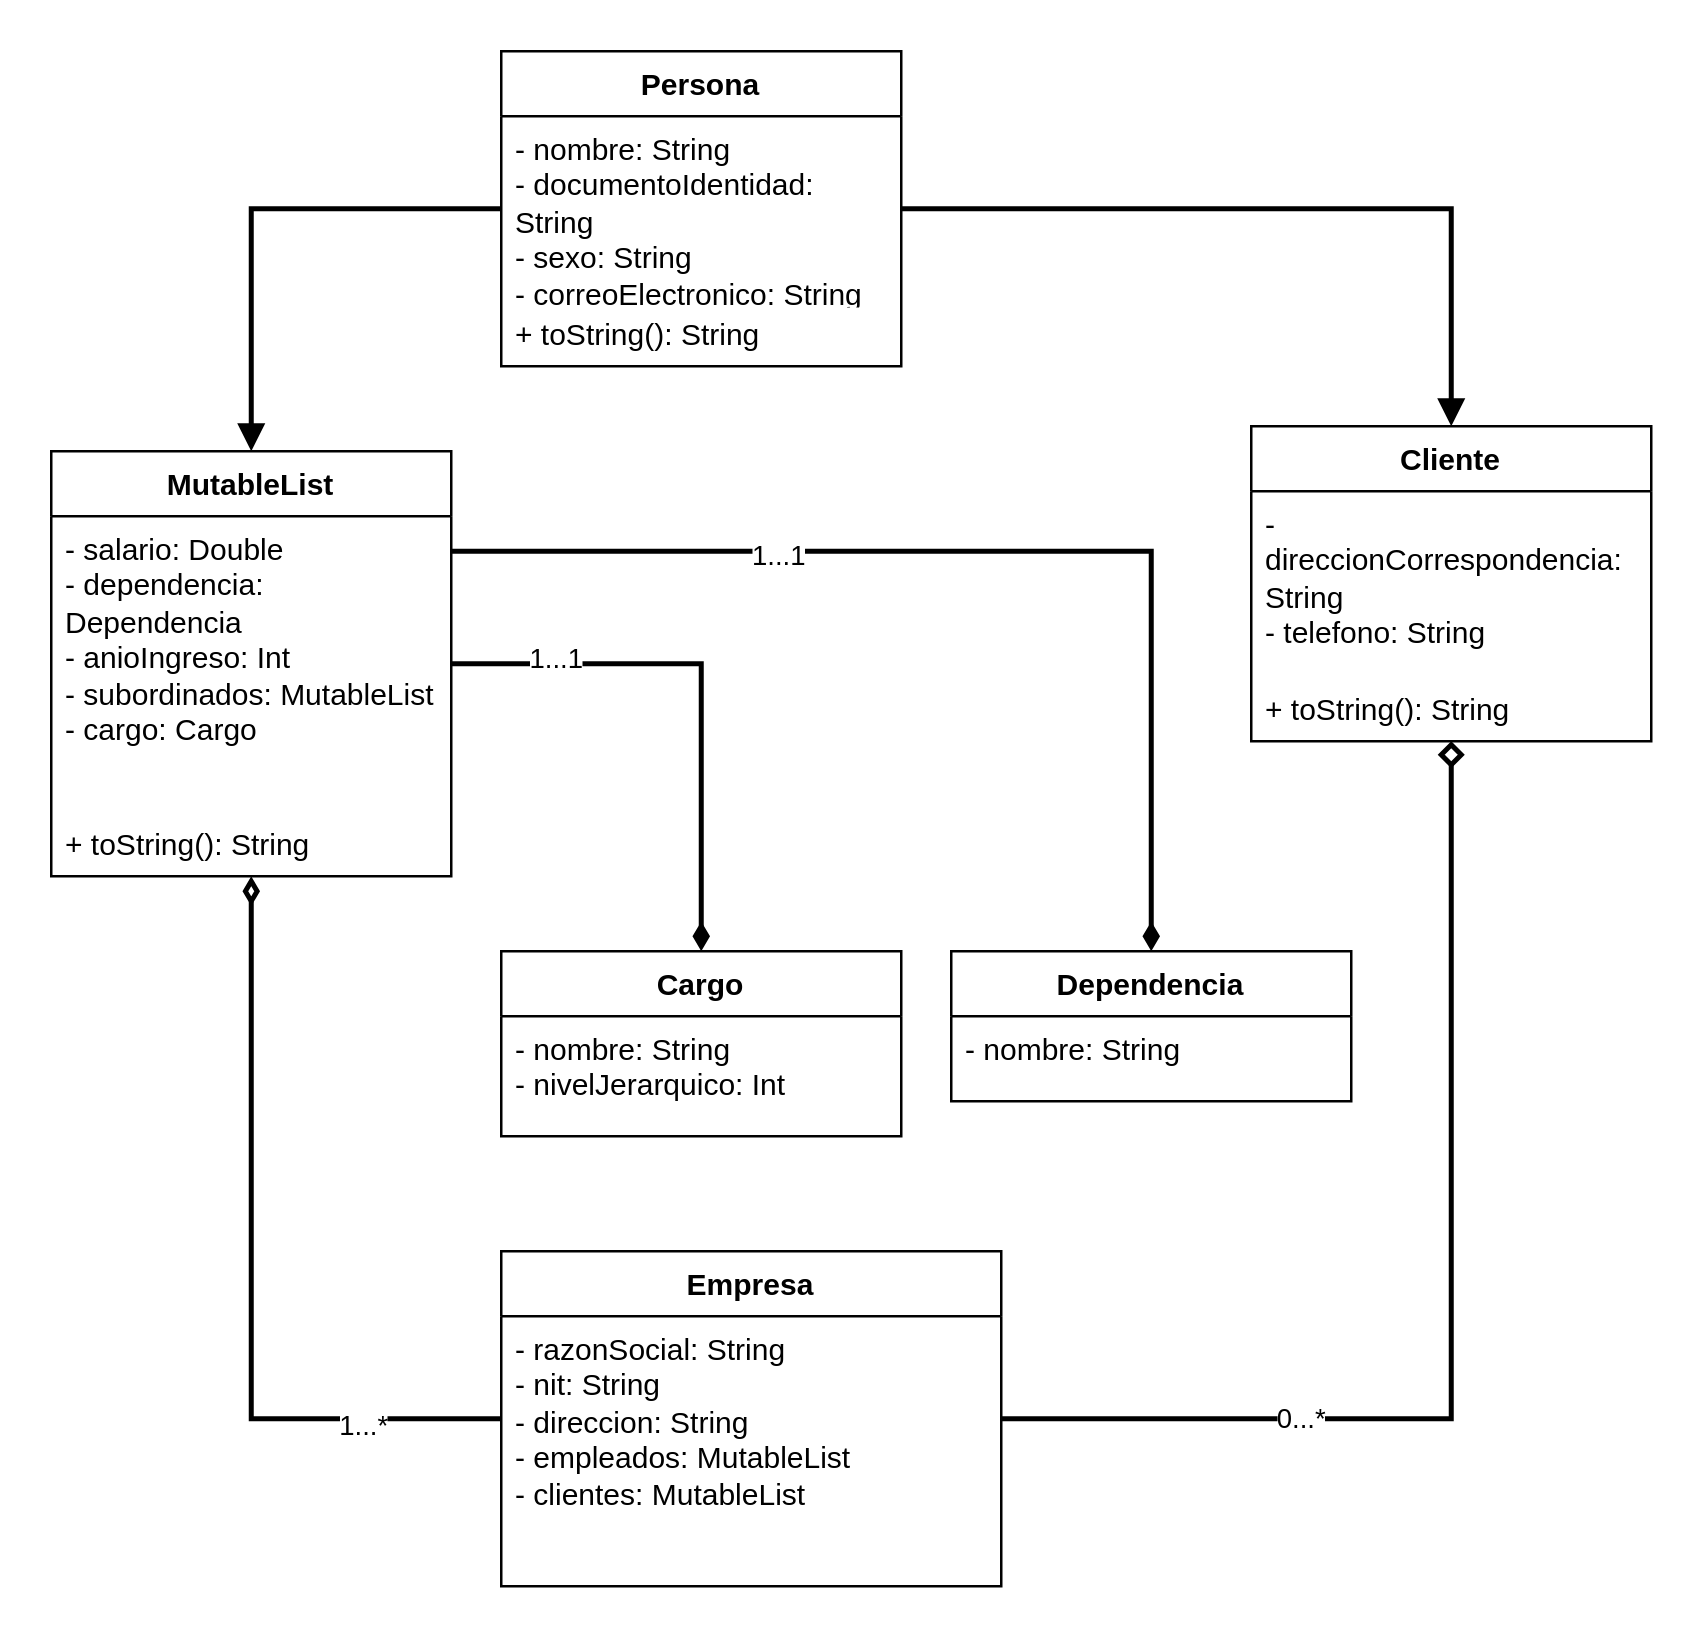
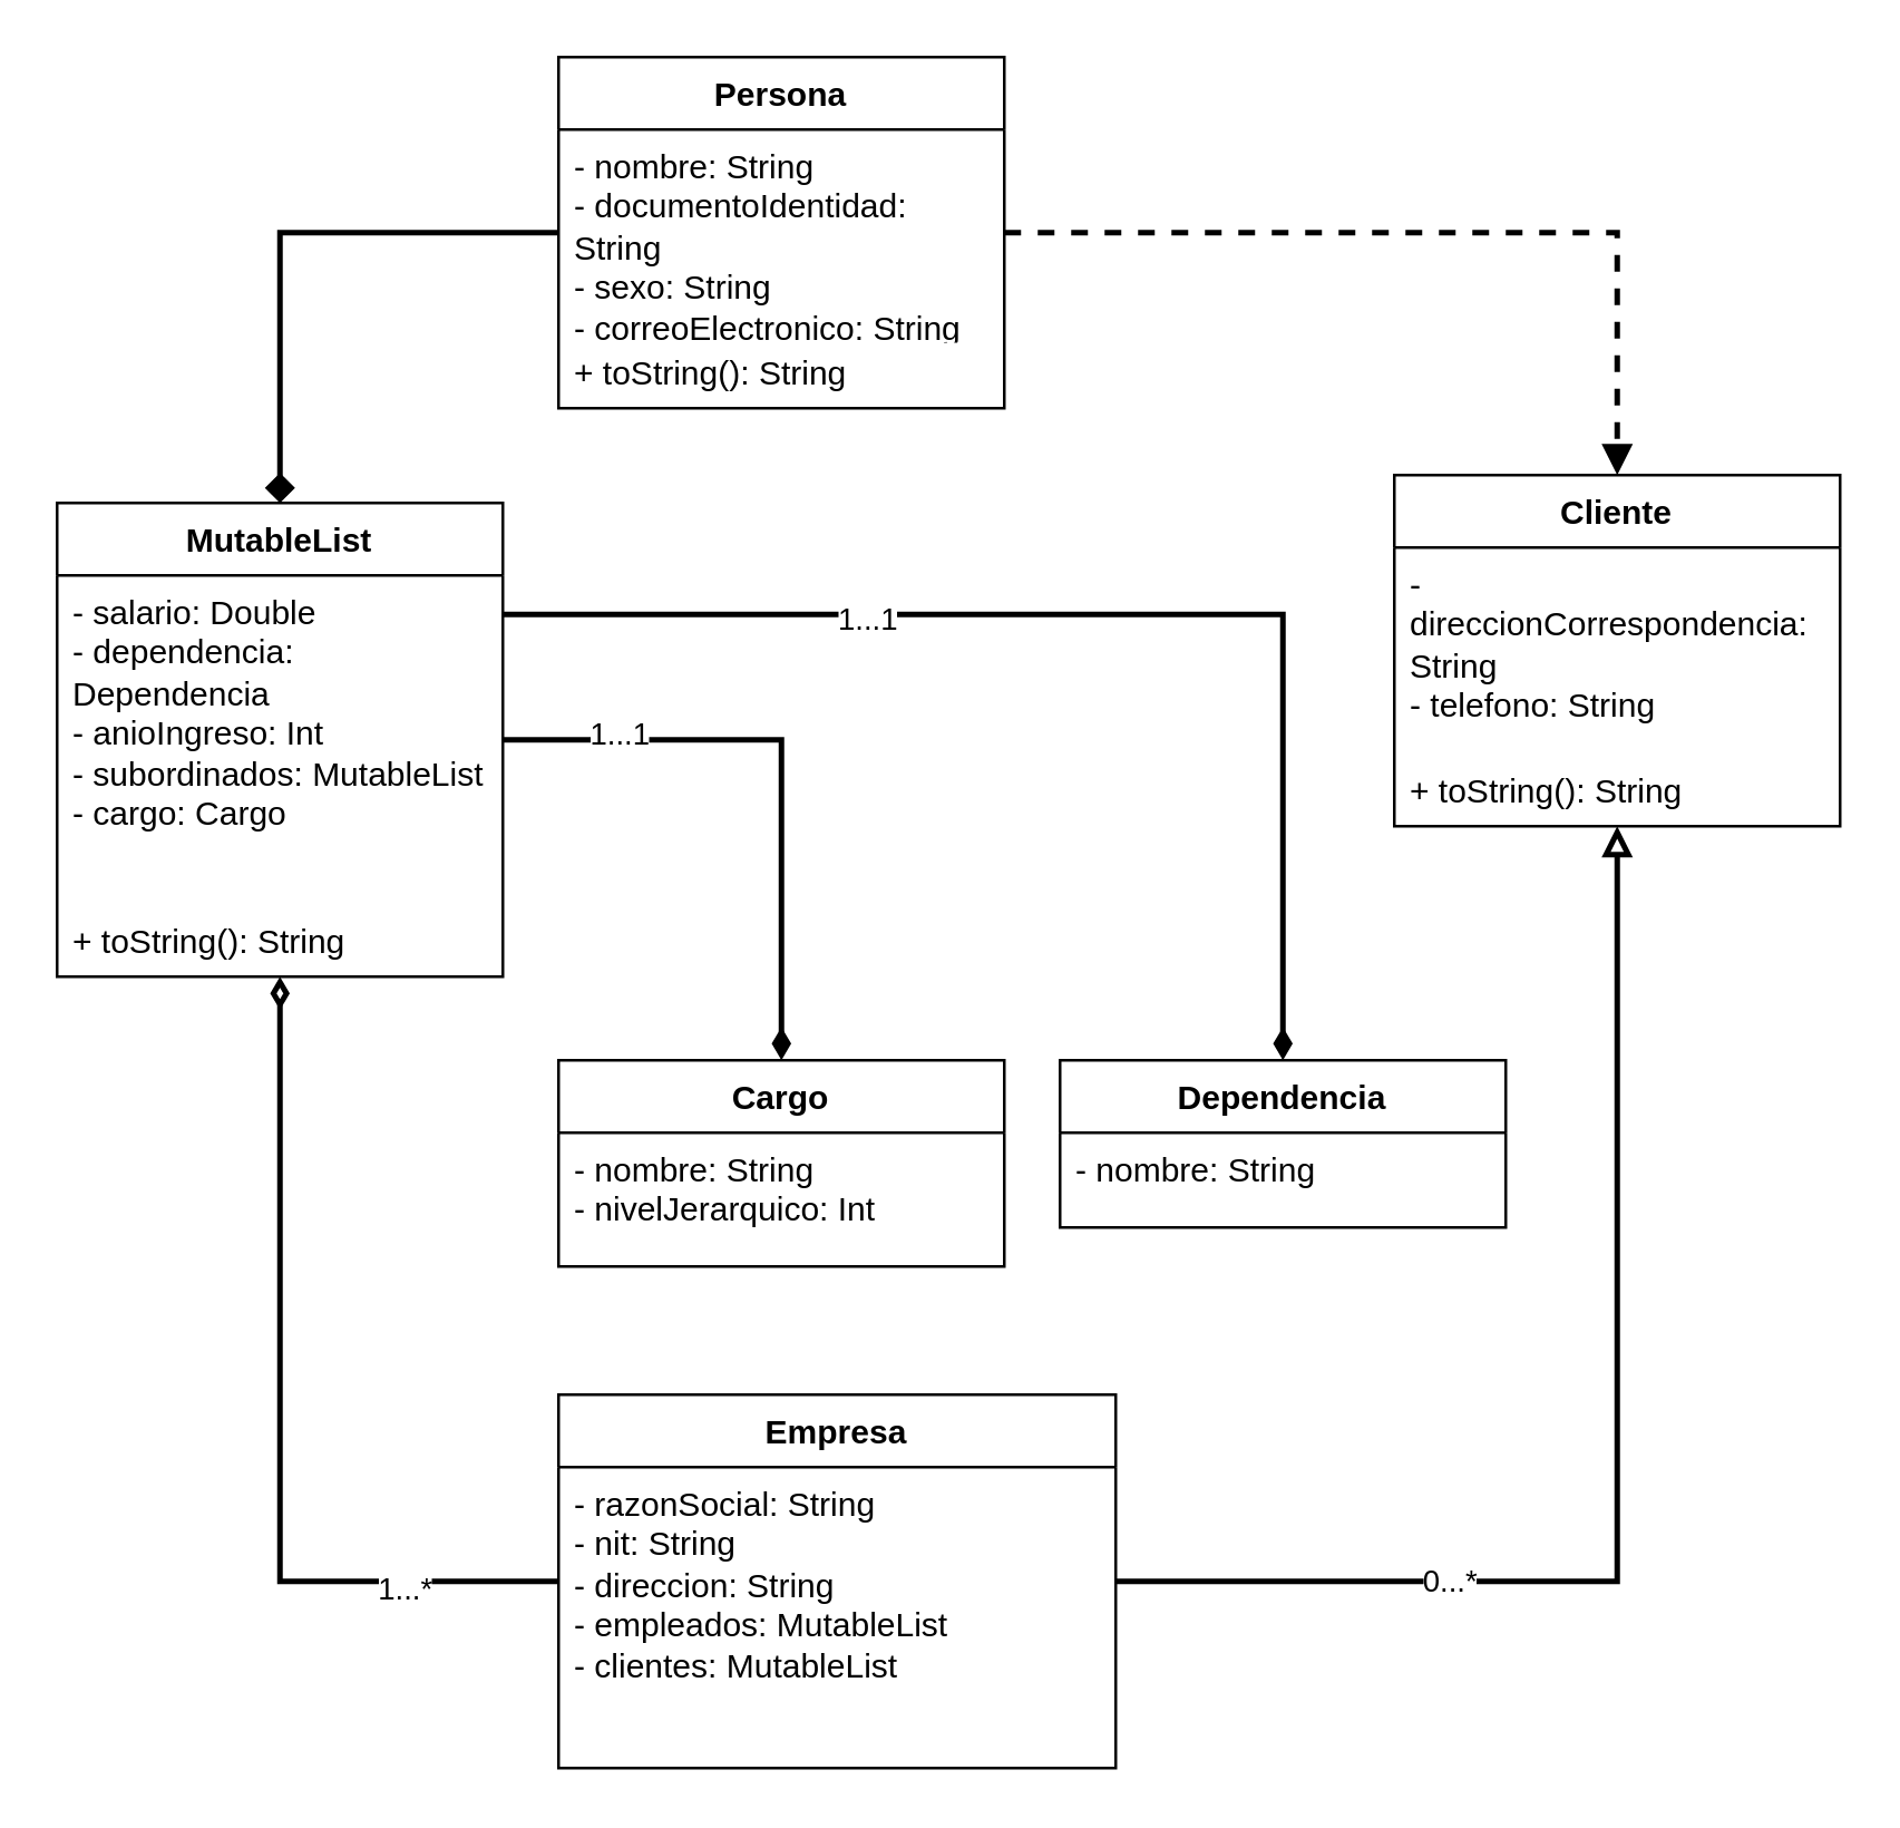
- <mxCell id="18" style="edgeStyle=orthogonalEdgeStyle;rounded=0;orthogonalLoop=1;jettySize=auto;curved=0;strokeColor=#000000;strokeWidth=2;endArrow=block;endFill=1;" parent="1" source="2" target="8" edge="1"><mxGeometry relative="1" as="geometry" /></mxCell>
+ <mxCell id="18" style="edgeStyle=orthogonalEdgeStyle;rounded=0;orthogonalLoop=1;jettySize=auto;curved=0;strokeColor=#000000;strokeWidth=2;endArrow=block;endFill=1;dashed=1;" parent="1" source="2" target="8" edge="1"><mxGeometry relative="1" as="geometry" /></mxCell>
- <mxCell id="17" style="edgeStyle=orthogonalEdgeStyle;rounded=0;orthogonalLoop=1;jettySize=auto;curved=0;strokeColor=#000000;strokeWidth=2;endArrow=block;endFill=1;" parent="1" source="2" target="5" edge="1"><mxGeometry relative="1" as="geometry" /></mxCell>
+ <mxCell id="17" style="edgeStyle=orthogonalEdgeStyle;rounded=0;orthogonalLoop=1;jettySize=auto;curved=0;strokeColor=#000000;strokeWidth=2;endArrow=diamond;endFill=1;" parent="1" source="2" target="5" edge="1"><mxGeometry relative="1" as="geometry" /></mxCell>
- <mxCell id="25" style="edgeStyle=orthogonalEdgeStyle;rounded=0;orthogonalLoop=1;jettySize=auto;curved=0;strokeColor=#000000;strokeWidth=2;endArrow=diamond;endFill=0;" parent="1" source="15" target="8" edge="1"><mxGeometry relative="1" as="geometry" /></mxCell>
+ <mxCell id="25" style="edgeStyle=orthogonalEdgeStyle;rounded=0;orthogonalLoop=1;jettySize=auto;curved=0;strokeColor=#000000;strokeWidth=2;endArrow=block;endFill=0;" parent="1" source="15" target="8" edge="1"><mxGeometry relative="1" as="geometry" /></mxCell>
